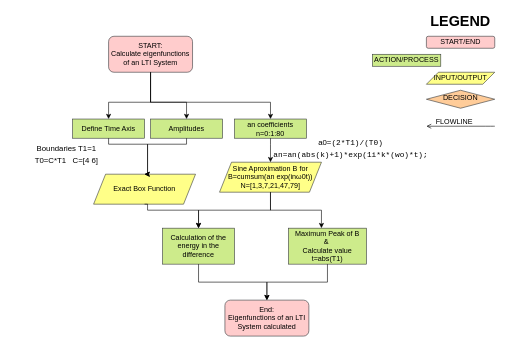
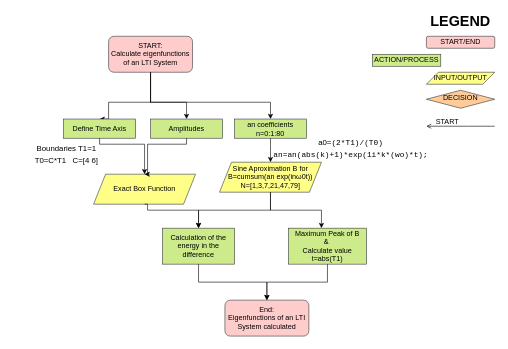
- <mxCell id="9" value="&lt;div style=&quot;text-align: center;&quot;&gt;&lt;span style=&quot;background-color: initial;&quot;&gt;FLOWLINE&lt;/span&gt;&lt;/div&gt;" style="text;whiteSpace=wrap;html=1;" parent="1" vertex="1"><mxGeometry x="724" y="188" width="90" height="40" as="geometry" /></mxCell>
+ <mxCell id="9" value="&lt;div style=&quot;text-align: center;&quot;&gt;&lt;span style=&quot;background-color: initial;&quot;&gt;START&lt;/span&gt;&lt;/div&gt;" style="text;whiteSpace=wrap;html=1;" parent="1" vertex="1"><mxGeometry x="724" y="188" width="90" height="40" as="geometry" /></mxCell>
- <mxCell id="11" value="Define Time Axis" style="rounded=0;whiteSpace=wrap;html=1;fillColor=#cdeb8b;strokeColor=#36393d;" parent="1" vertex="1"><mxGeometry x="120" y="198" width="120" height="32" as="geometry" /></mxCell>
+ <mxCell id="11" value="Define Time Axis" style="rounded=0;whiteSpace=wrap;html=1;fillColor=#cdeb8b;strokeColor=#36393d;" parent="1" vertex="1"><mxGeometry x="105" y="198" width="120" height="32" as="geometry" /></mxCell>
